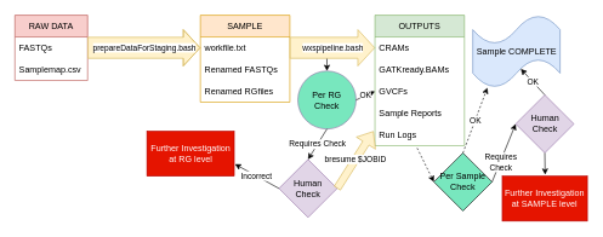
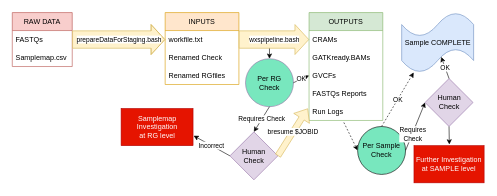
- <mxCell id="2" value="SAMPLE" style="swimlane;fontStyle=0;childLayout=stackLayout;horizontal=1;startSize=30;horizontalStack=0;resizeParent=1;resizeParentMax=0;resizeLast=0;collapsible=1;marginBottom=0;fillColor=#ffe6cc;strokeColor=#d79b00;" vertex="1" parent="1"><mxGeometry x="275" y="20" width="123" height="120" as="geometry" /></mxCell>
+ <mxCell id="2" value="INPUTS" style="swimlane;fontStyle=0;childLayout=stackLayout;horizontal=1;startSize=30;horizontalStack=0;resizeParent=1;resizeParentMax=0;resizeLast=0;collapsible=1;marginBottom=0;fillColor=#ffe6cc;strokeColor=#d79b00;" vertex="1" parent="1"><mxGeometry x="275" y="20" width="123" height="120" as="geometry" /></mxCell>
- <mxCell id="27" value="Sample COMPLETE" style="shape=tape;whiteSpace=wrap;html=1;fillColor=#dae8fc;strokeColor=#6c8ebf;" vertex="1" parent="1"><mxGeometry x="649.5" y="20" width="120" height="100" as="geometry" /></mxCell>
+ <mxCell id="27" value="Sample COMPLETE" style="shape=tape;whiteSpace=wrap;html=1;fillColor=#dae8fc;strokeColor=#6c8ebf;" vertex="1" parent="1"><mxGeometry x="669.5" y="20" width="120" height="100" as="geometry" /></mxCell>
- <mxCell id="4" value="Renamed FASTQs" style="text;strokeColor=none;fillColor=none;align=left;verticalAlign=middle;spacingLeft=4;spacingRight=4;overflow=hidden;points=[[0,0.5],[1,0.5]];portConstraint=eastwest;rotatable=0;" vertex="1" parent="2"><mxGeometry y="60" width="123" height="30" as="geometry" /></mxCell>
+ <mxCell id="4" value="Renamed Check" style="text;strokeColor=none;fillColor=none;align=left;verticalAlign=middle;spacingLeft=4;spacingRight=4;overflow=hidden;points=[[0,0.5],[1,0.5]];portConstraint=eastwest;rotatable=0;" vertex="1" parent="2"><mxGeometry y="60" width="123" height="30" as="geometry" /></mxCell>
- <mxCell id="15" value="Sample Reports" style="text;strokeColor=none;fillColor=none;align=left;verticalAlign=middle;spacingLeft=4;spacingRight=4;overflow=hidden;points=[[0,0.5],[1,0.5]];portConstraint=eastwest;rotatable=0;" vertex="1" parent="11"><mxGeometry y="120" width="123" height="30" as="geometry" /></mxCell>
+ <mxCell id="15" value="FASTQs Reports" style="text;strokeColor=none;fillColor=none;align=left;verticalAlign=middle;spacingLeft=4;spacingRight=4;overflow=hidden;points=[[0,0.5],[1,0.5]];portConstraint=eastwest;rotatable=0;" vertex="1" parent="11"><mxGeometry y="120" width="123" height="30" as="geometry" /></mxCell>
- <mxCell id="24" value="Further Investigation&lt;br&gt;at RG level" style="rounded=0;whiteSpace=wrap;html=1;fillColor=#e51400;fontColor=#ffffff;strokeColor=#B20000;" vertex="1" parent="1"><mxGeometry x="201.5" y="180" width="120" height="62" as="geometry" /></mxCell>
+ <mxCell id="24" value="Samplemap Investigation&lt;br&gt;at RG level" style="rounded=0;whiteSpace=wrap;html=1;fillColor=#e51400;fontColor=#ffffff;strokeColor=#B20000;" vertex="1" parent="1"><mxGeometry x="201.5" y="180" width="120" height="62" as="geometry" /></mxCell>
- <mxCell id="26" value="Per Sample&lt;br&gt;Check" style="rhombus;whiteSpace=wrap;html=1;fillColor=#78E7BE;" vertex="1" parent="1"><mxGeometry x="596" y="210" width="80" height="80" as="geometry" /></mxCell>
+ <mxCell id="26" value="Per Sample&lt;br&gt;Check" style="ellipse;whiteSpace=wrap;html=1;fillColor=#78E7BE;" vertex="1" parent="1"><mxGeometry x="596" y="210" width="80" height="80" as="geometry" /></mxCell>
